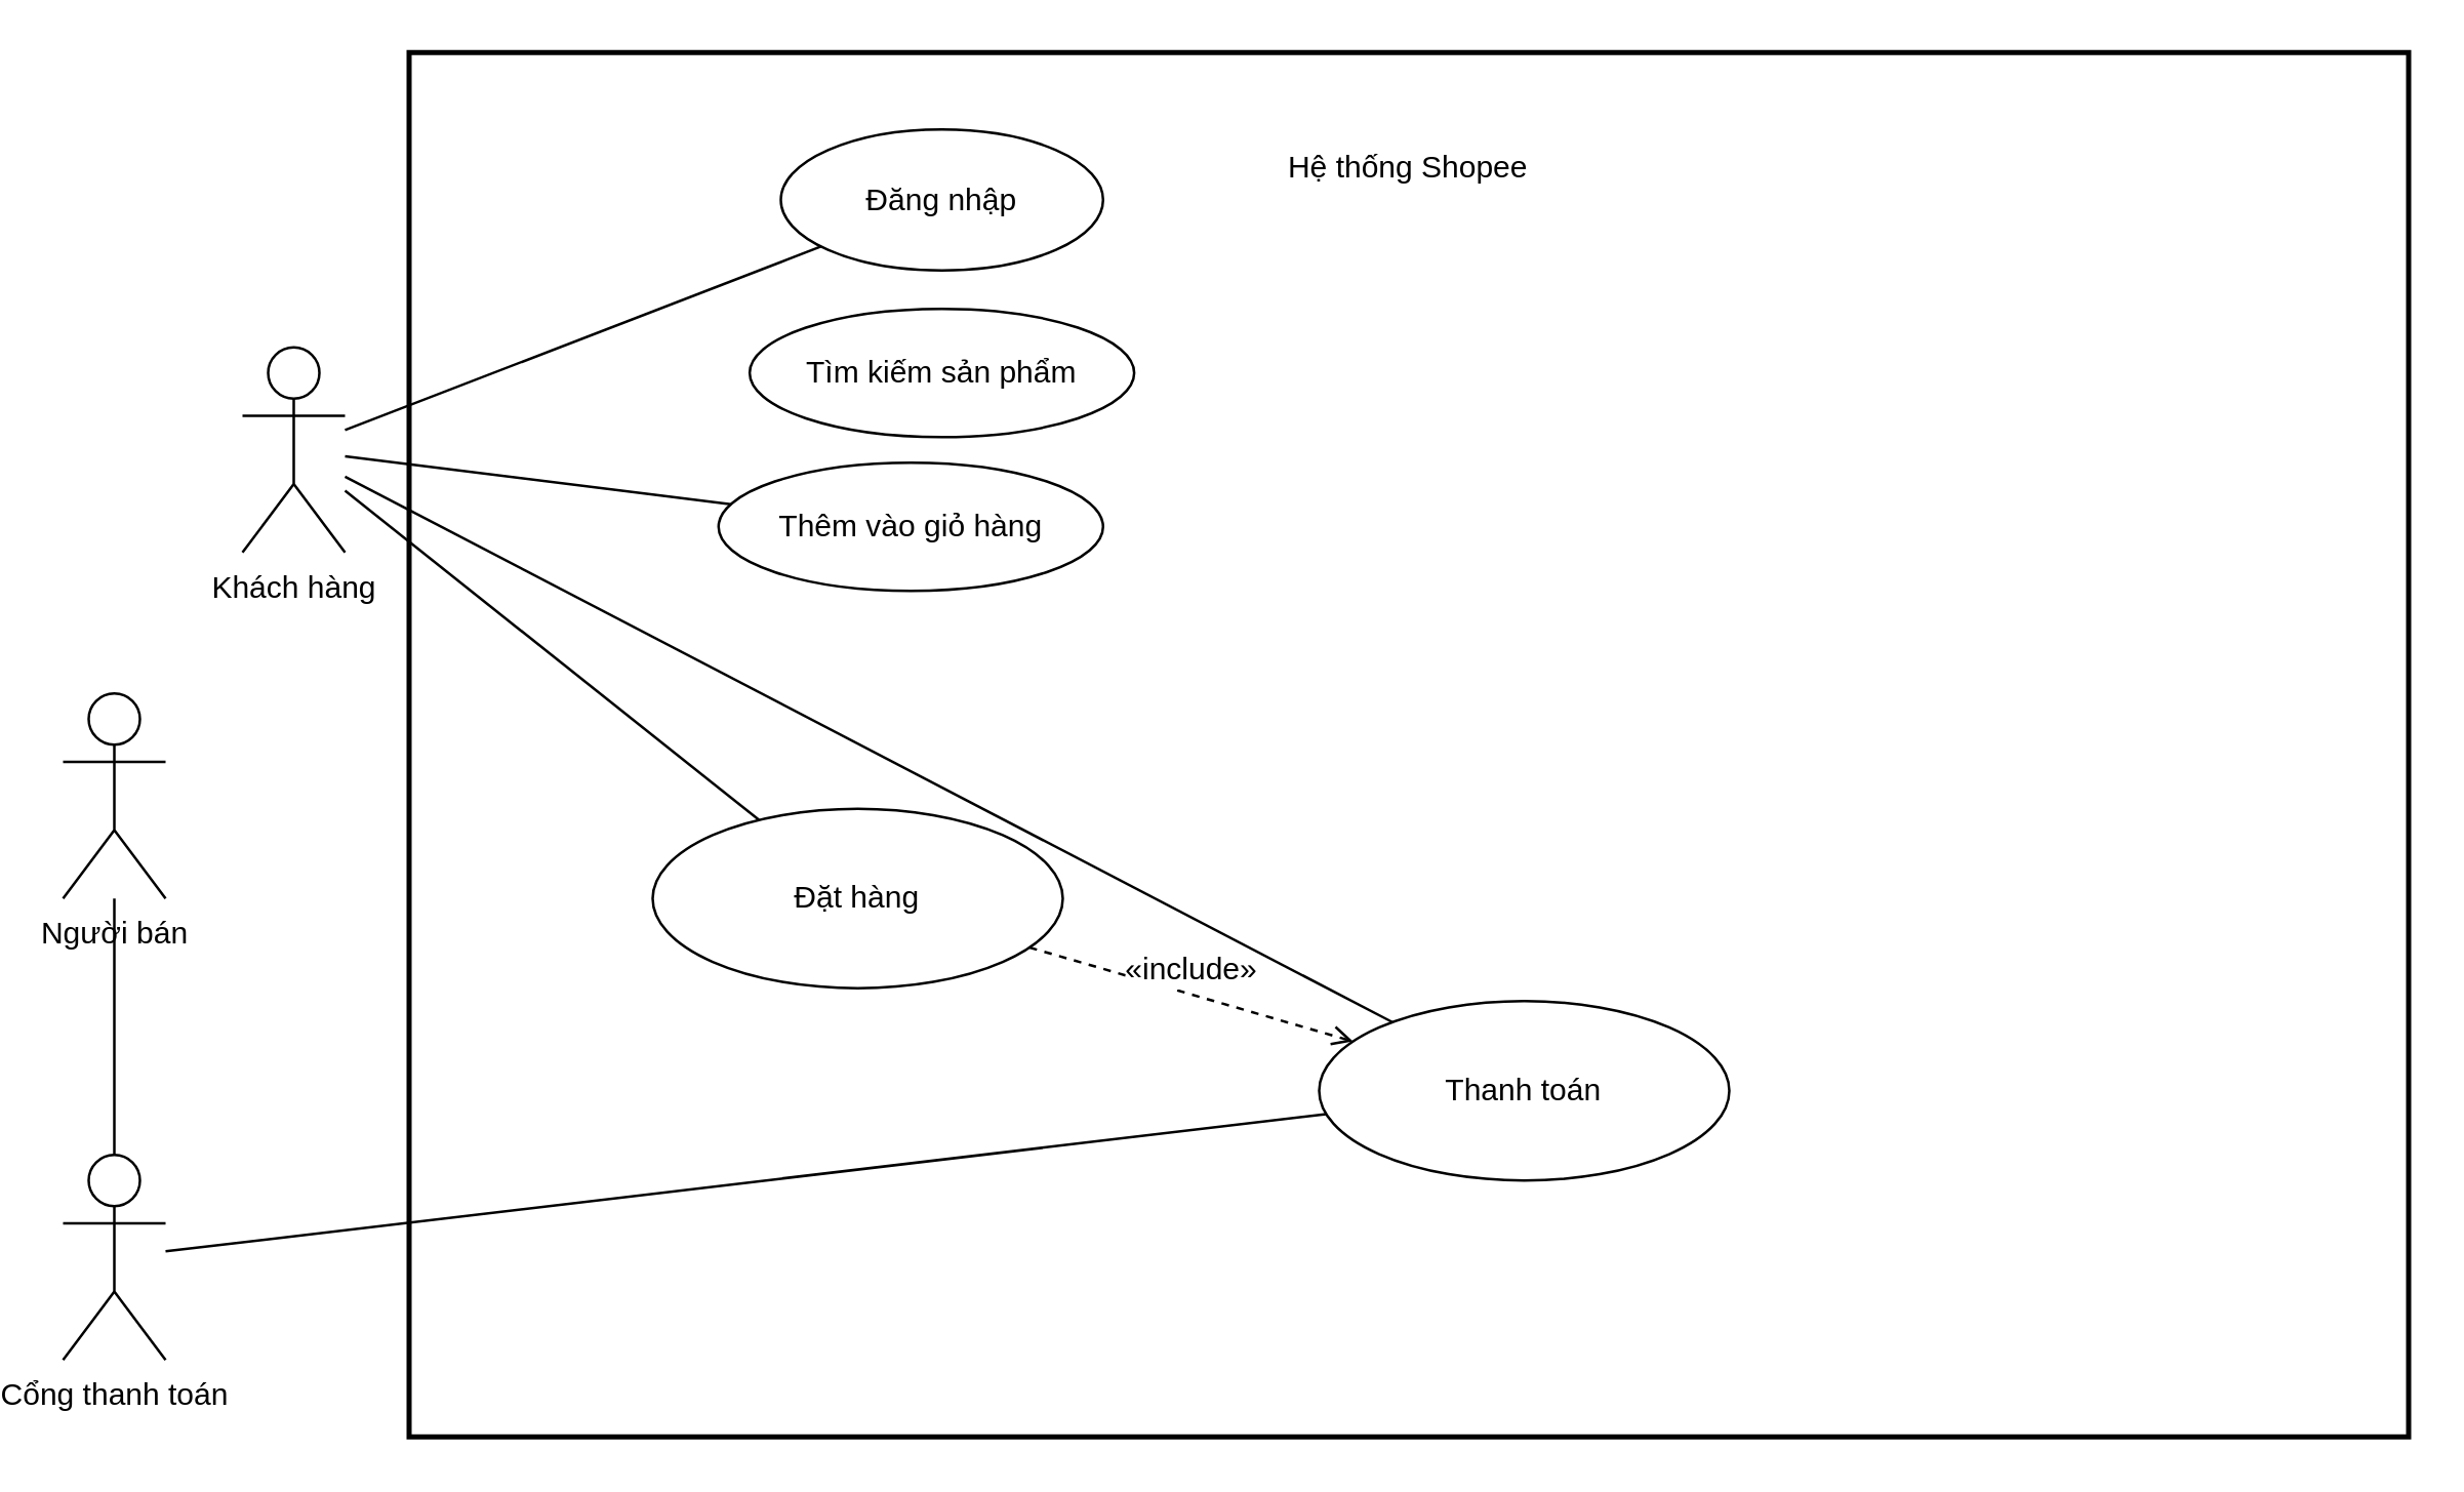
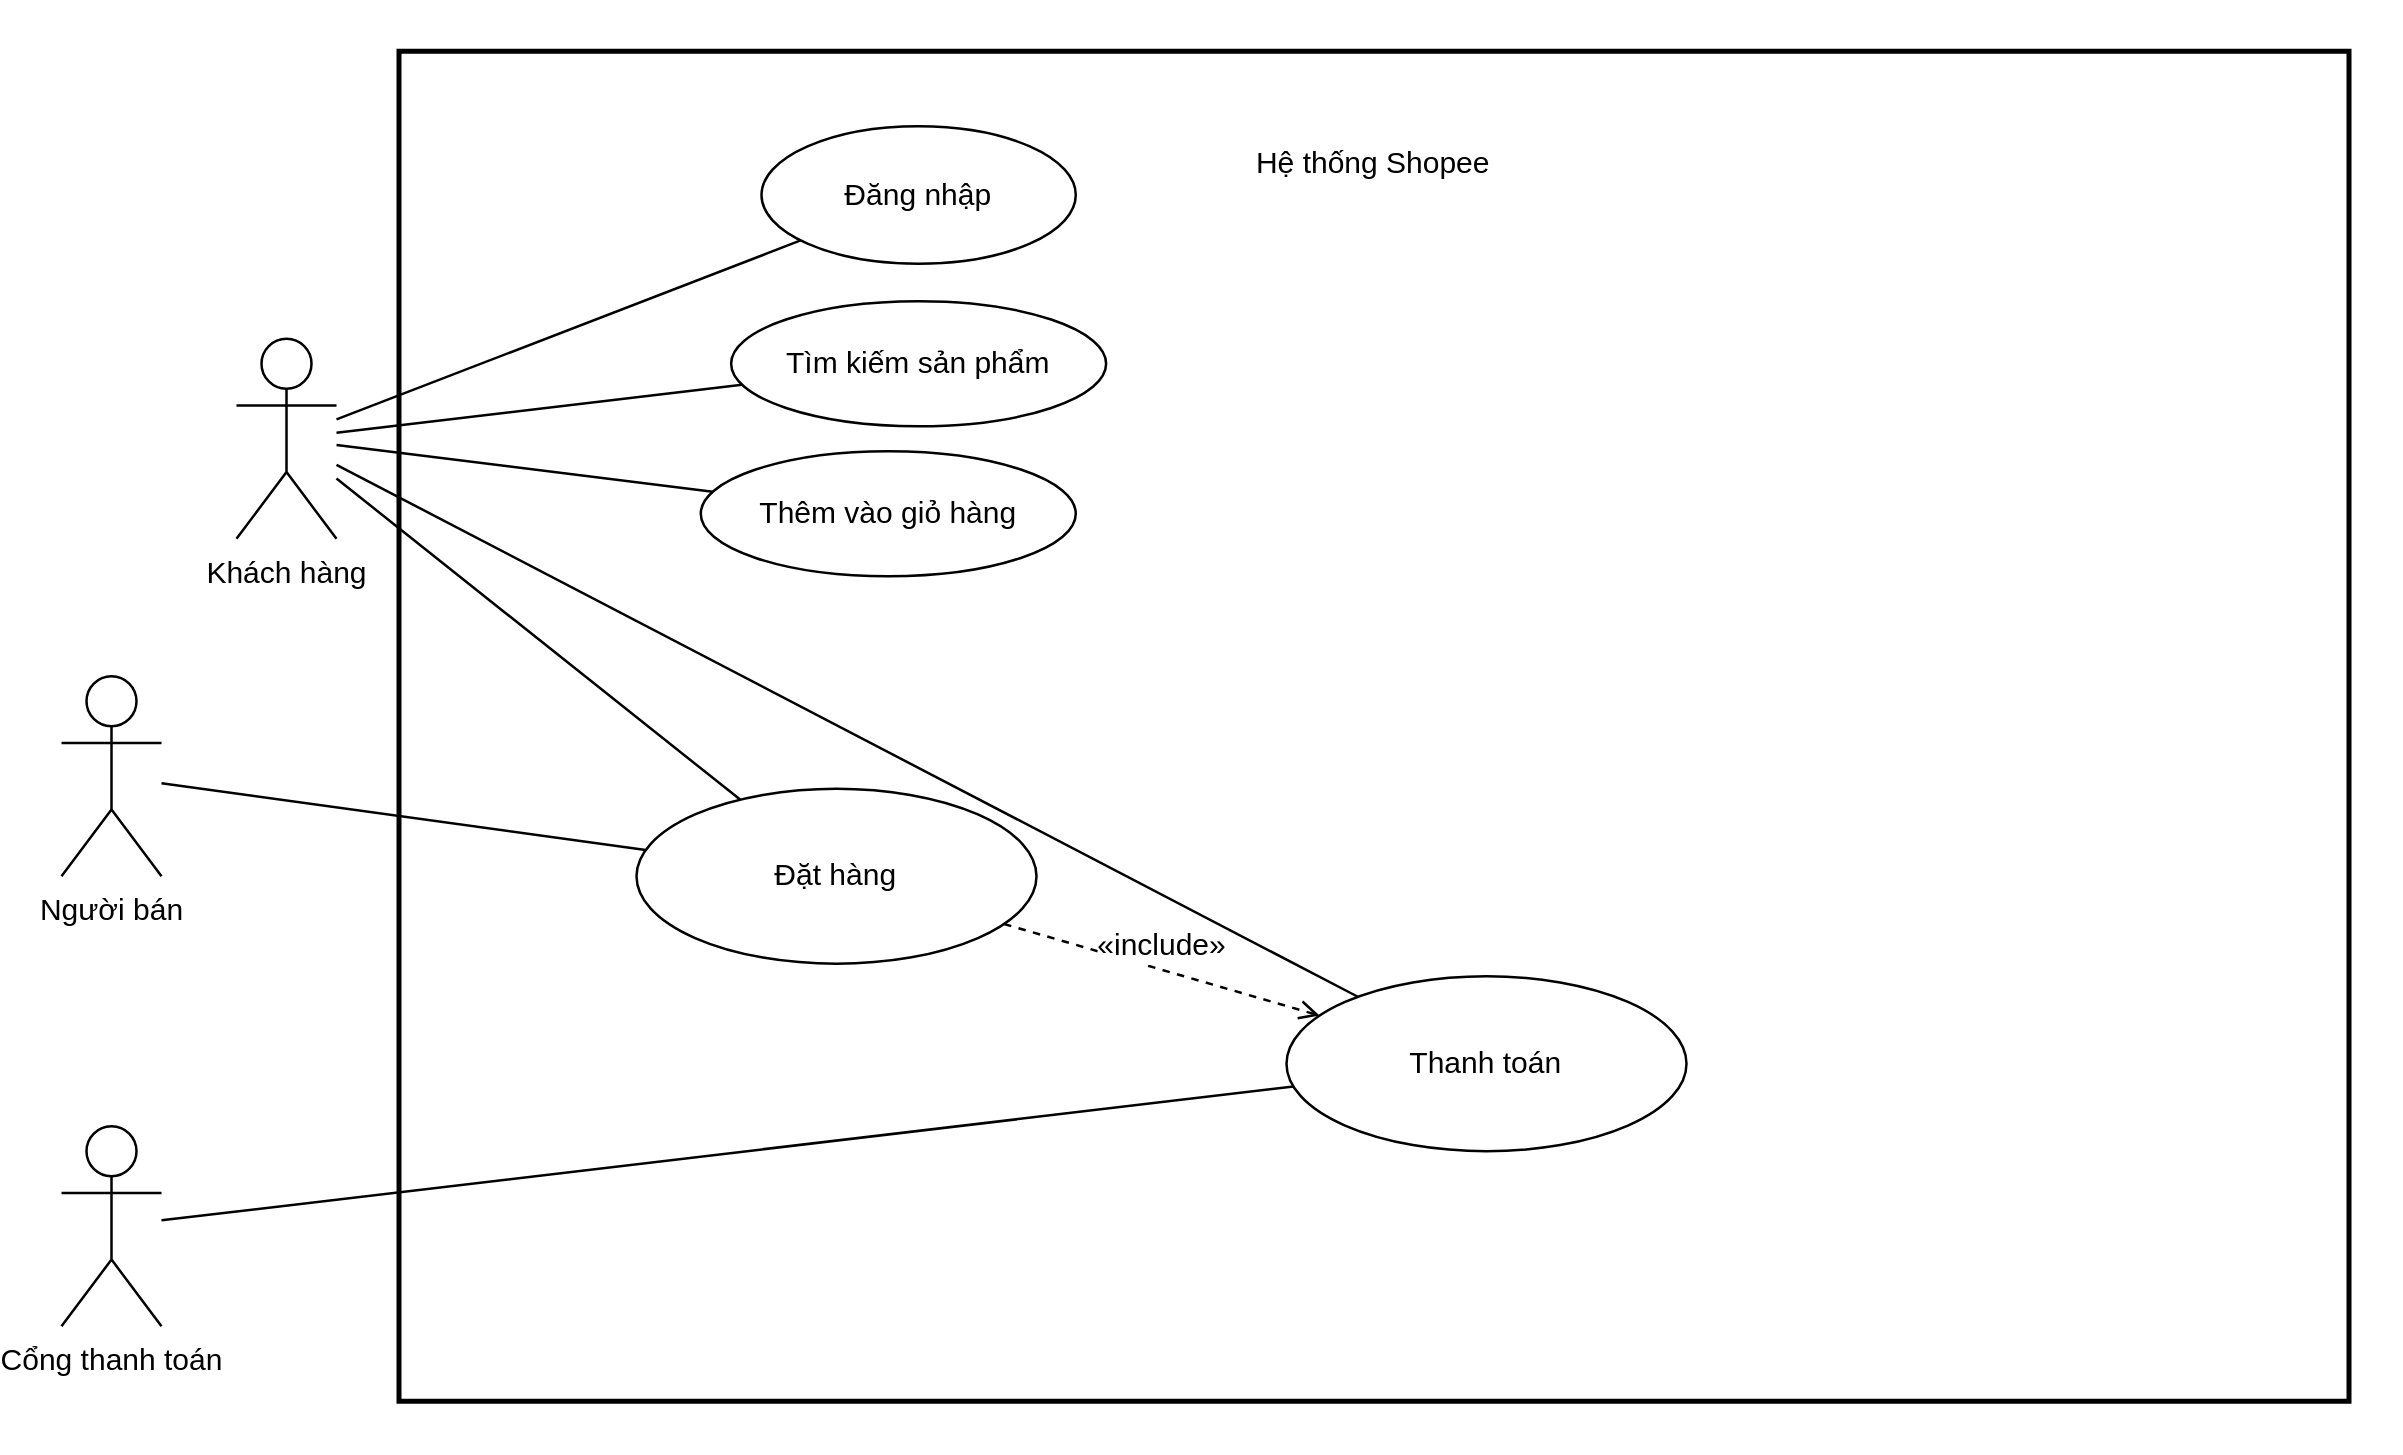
+ <mxCell id="14" style="endArrow=none;html=1;" parent="1" source="10" target="4" edge="1"><mxGeometry relative="1" as="geometry" /></mxCell>
- <mxCell id="18" style="endArrow=none;html=1;" parent="1" source="11" target="12" edge="1"><mxGeometry relative="1" as="geometry" /></mxCell>
+ <mxCell id="18" style="endArrow=none;html=1;" parent="1" source="11" target="6" edge="1"><mxGeometry relative="1" as="geometry" /></mxCell>
